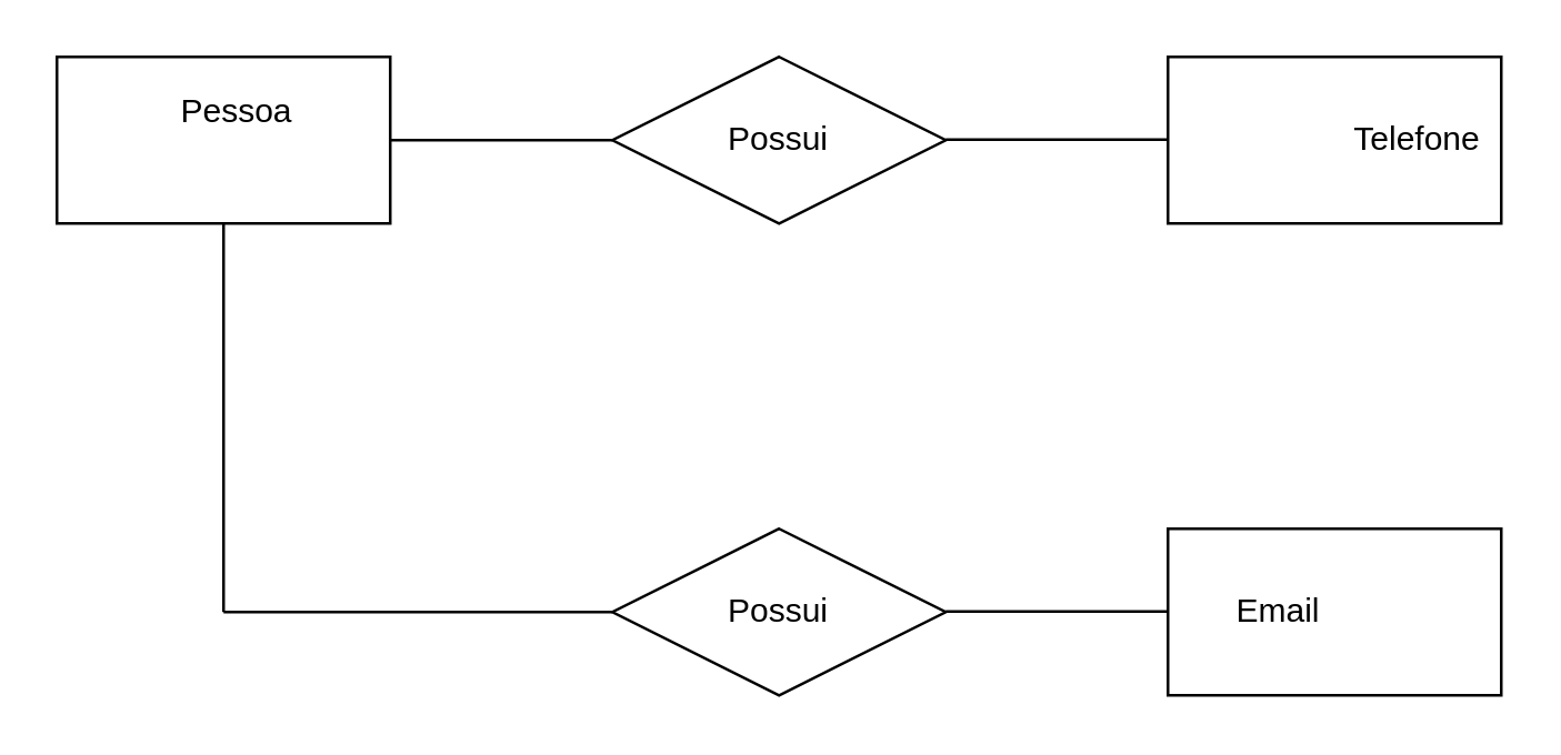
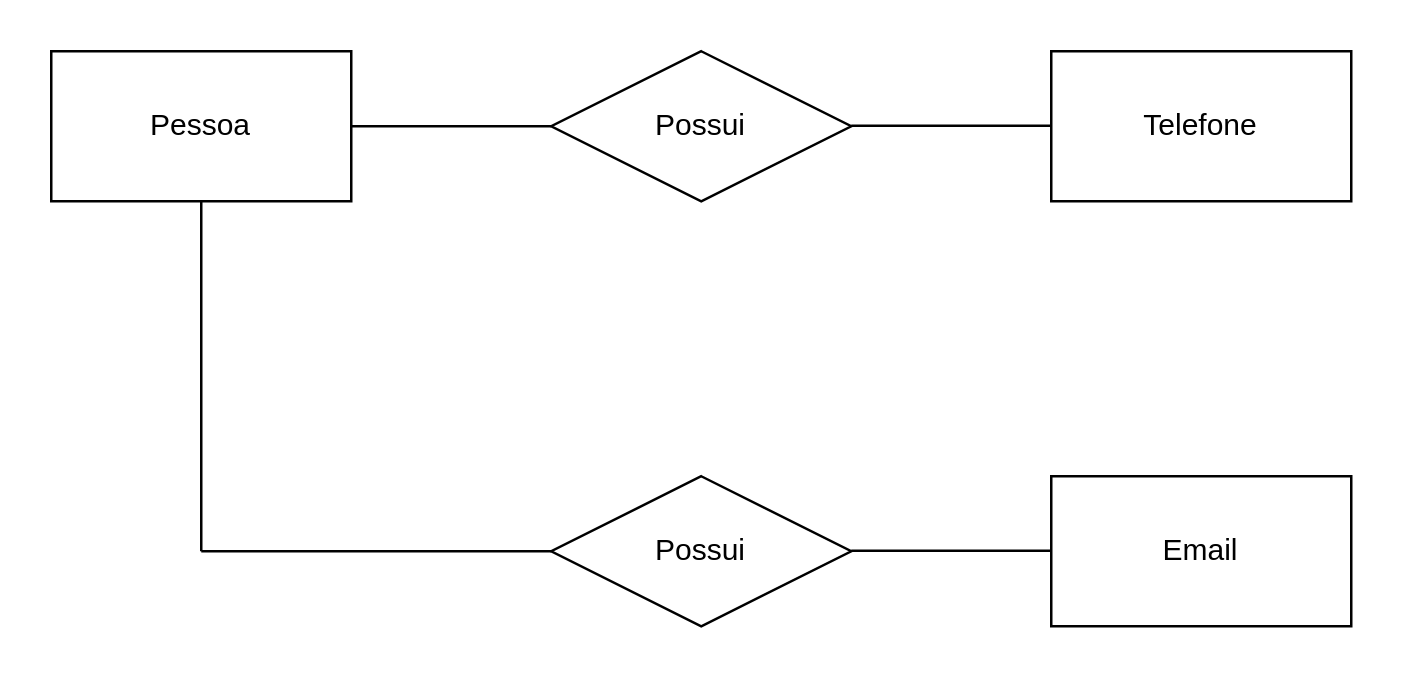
- <mxCell id="12" value="Pessoa" style="text;html=1;strokeColor=none;fillColor=none;align=center;verticalAlign=middle;whiteSpace=wrap;rounded=0;" vertex="1" parent="1"><mxGeometry x="65" y="30" width="40" height="20" as="geometry" /></mxCell>
+ <mxCell id="12" value="Pessoa" style="text;html=1;strokeColor=none;fillColor=none;align=center;verticalAlign=middle;whiteSpace=wrap;rounded=0;" vertex="1" parent="1"><mxGeometry x="60" y="40" width="40" height="20" as="geometry" /></mxCell>
- <mxCell id="14" value="Telefone" style="text;html=1;strokeColor=none;fillColor=none;align=center;verticalAlign=middle;whiteSpace=wrap;rounded=0;" vertex="1" parent="1"><mxGeometry x="490" y="40" width="40" height="20" as="geometry" /></mxCell>
+ <mxCell id="14" value="Telefone" style="text;html=1;strokeColor=none;fillColor=none;align=center;verticalAlign=middle;whiteSpace=wrap;rounded=0;" vertex="1" parent="1"><mxGeometry x="460" y="40" width="40" height="20" as="geometry" /></mxCell>
- <mxCell id="16" value="Email" style="text;html=1;strokeColor=none;fillColor=none;align=center;verticalAlign=middle;whiteSpace=wrap;rounded=0;" vertex="1" parent="1"><mxGeometry x="440" y="210" width="40" height="20" as="geometry" /></mxCell>
+ <mxCell id="16" value="Email" style="text;html=1;strokeColor=none;fillColor=none;align=center;verticalAlign=middle;whiteSpace=wrap;rounded=0;" vertex="1" parent="1"><mxGeometry x="460" y="210" width="40" height="20" as="geometry" /></mxCell>
